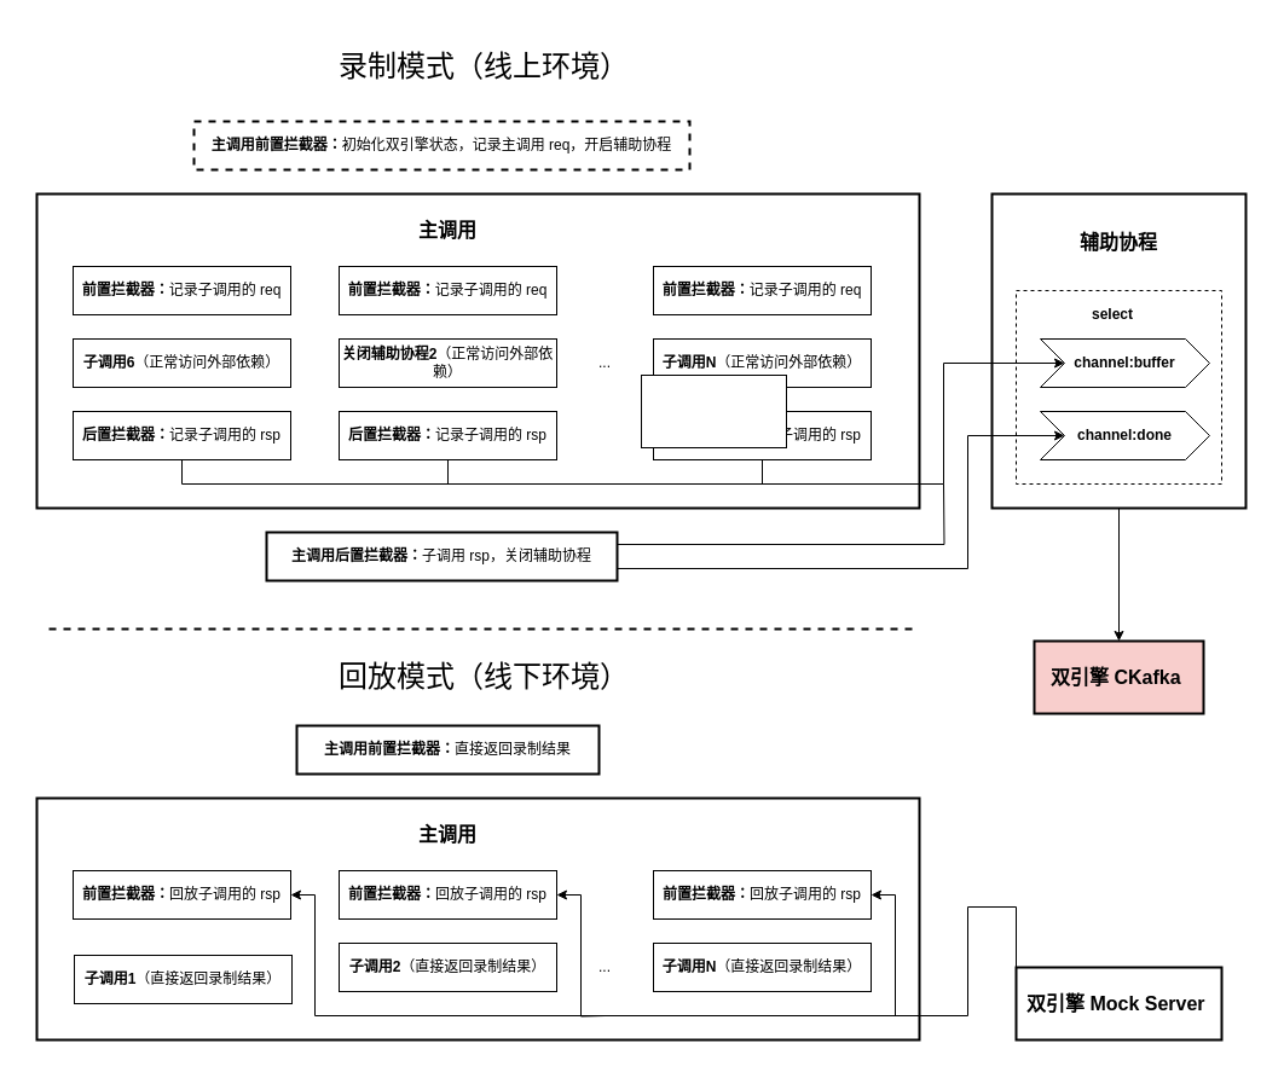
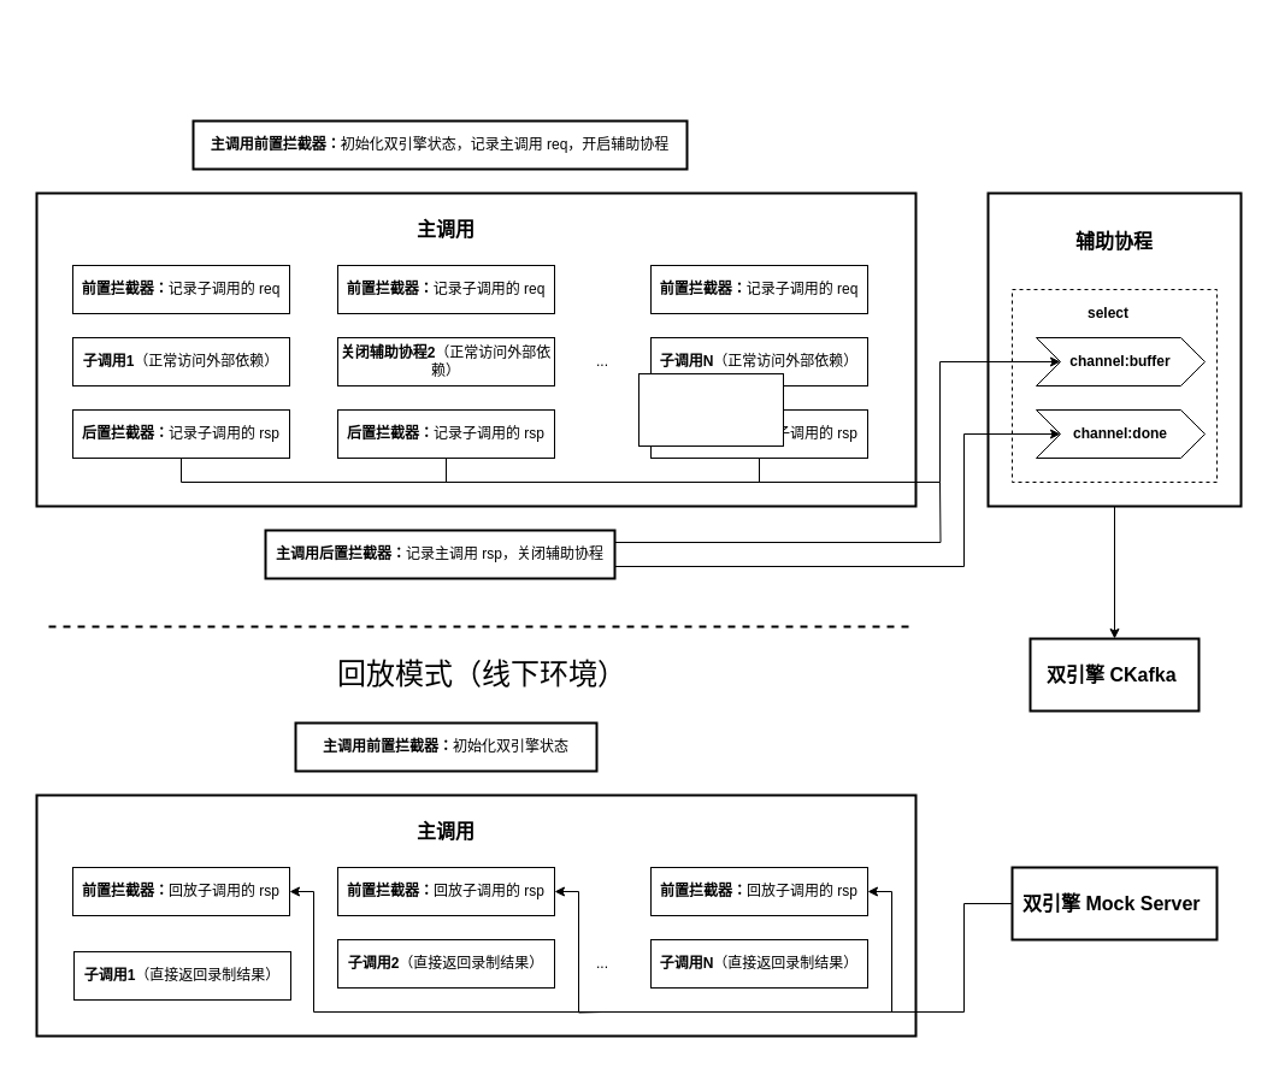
- <mxCell id="30" value="&lt;font style=&quot;font-size: 24px&quot;&gt;录制模式（线上环境）&lt;/font&gt;" style="text;html=1;strokeColor=none;fillColor=none;align=center;verticalAlign=middle;whiteSpace=wrap;rounded=0;" vertex="1" parent="1"><mxGeometry x="260" y="40" width="280" height="30" as="geometry" /></mxCell>
- <mxCell id="29" value="&lt;b&gt;主调用前置拦截器：&lt;/b&gt;初始化双引擎状态，记录主调用 req，开启辅助协程" style="rounded=0;whiteSpace=wrap;html=1;strokeWidth=2;dashed=1;" vertex="1" parent="1"><mxGeometry x="160" y="100" width="410" height="40" as="geometry" /></mxCell>
+ <mxCell id="29" value="&lt;b&gt;主调用前置拦截器：&lt;/b&gt;初始化双引擎状态，记录主调用 req，开启辅助协程" style="rounded=0;whiteSpace=wrap;html=1;strokeWidth=2;" vertex="1" parent="1"><mxGeometry x="160" y="100" width="410" height="40" as="geometry" /></mxCell>
- <mxCell id="11" value="&lt;b&gt;子调用6&lt;/b&gt;（正常访问外部依赖）" style="rounded=0;whiteSpace=wrap;html=1;" vertex="1" parent="1"><mxGeometry x="60" y="280" width="180" height="40" as="geometry" /></mxCell>
+ <mxCell id="11" value="&lt;b&gt;子调用1&lt;/b&gt;（正常访问外部依赖）" style="rounded=0;whiteSpace=wrap;html=1;" vertex="1" parent="1"><mxGeometry x="60" y="280" width="180" height="40" as="geometry" /></mxCell>
- <mxCell id="28" value="&lt;b&gt;主调用后置拦截器：&lt;/b&gt;子调用 rsp，关闭辅助协程" style="rounded=0;whiteSpace=wrap;html=1;strokeWidth=2;" vertex="1" parent="1"><mxGeometry x="220" y="440" width="290" height="40" as="geometry" /></mxCell>
+ <mxCell id="28" value="&lt;b&gt;主调用后置拦截器：&lt;/b&gt;记录主调用 rsp，关闭辅助协程" style="rounded=0;whiteSpace=wrap;html=1;strokeWidth=2;" vertex="1" parent="1"><mxGeometry x="220" y="440" width="290" height="40" as="geometry" /></mxCell>
- <mxCell id="31" value="&lt;font style=&quot;font-size: 16px&quot;&gt;&lt;b&gt;双引擎 CKafka&amp;nbsp;&lt;/b&gt;&lt;/font&gt;" style="rounded=0;whiteSpace=wrap;html=1;strokeWidth=2;fillColor=#f8cecc;" vertex="1" parent="1"><mxGeometry x="855" y="530" width="140" height="60" as="geometry" /></mxCell>
+ <mxCell id="31" value="&lt;font style=&quot;font-size: 16px&quot;&gt;&lt;b&gt;双引擎 CKafka&amp;nbsp;&lt;/b&gt;&lt;/font&gt;" style="rounded=0;whiteSpace=wrap;html=1;strokeWidth=2;" vertex="1" parent="1"><mxGeometry x="855" y="530" width="140" height="60" as="geometry" /></mxCell>
- <mxCell id="45" value="&lt;b&gt;主调用前置拦截器：&lt;/b&gt;直接返回录制结果" style="rounded=0;whiteSpace=wrap;html=1;strokeWidth=2;" vertex="1" parent="1"><mxGeometry x="245" y="600" width="250" height="40" as="geometry" /></mxCell>
+ <mxCell id="45" value="&lt;b&gt;主调用前置拦截器：&lt;/b&gt;初始化双引擎状态" style="rounded=0;whiteSpace=wrap;html=1;strokeWidth=2;" vertex="1" parent="1"><mxGeometry x="245" y="600" width="250" height="40" as="geometry" /></mxCell>
- <mxCell id="33" value="&lt;font style=&quot;font-size: 16px&quot;&gt;&lt;b&gt;双引擎 Mock Server&amp;nbsp;&lt;/b&gt;&lt;/font&gt;" style="rounded=0;whiteSpace=wrap;html=1;strokeWidth=2;" vertex="1" parent="1"><mxGeometry x="840" y="800" width="170" height="60" as="geometry" /></mxCell>
+ <mxCell id="33" value="&lt;font style=&quot;font-size: 16px&quot;&gt;&lt;b&gt;双引擎 Mock Server&amp;nbsp;&lt;/b&gt;&lt;/font&gt;" style="rounded=0;whiteSpace=wrap;html=1;strokeWidth=2;" vertex="1" parent="1"><mxGeometry x="840" y="720" width="170" height="60" as="geometry" /></mxCell>
